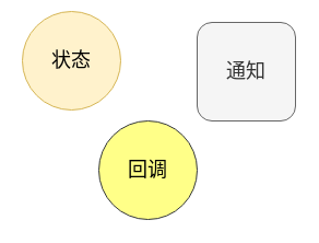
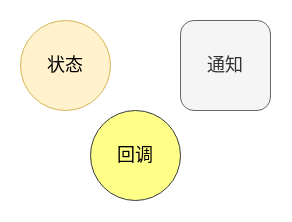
- <mxCell id="2" value="状态" style="ellipse;whiteSpace=wrap;html=1;aspect=fixed;fillColor=#fff2cc;strokeColor=#d6b656;fontSize=18;" vertex="1" parent="1"><mxGeometry x="20" y="10" width="90" height="90" as="geometry" /></mxCell>
+ <mxCell id="2" value="状态" style="ellipse;whiteSpace=wrap;html=1;aspect=fixed;fillColor=#fff2cc;strokeColor=#d6b656;fontSize=18;" vertex="1" parent="1"><mxGeometry x="20" y="20" width="90" height="90" as="geometry" /></mxCell>
